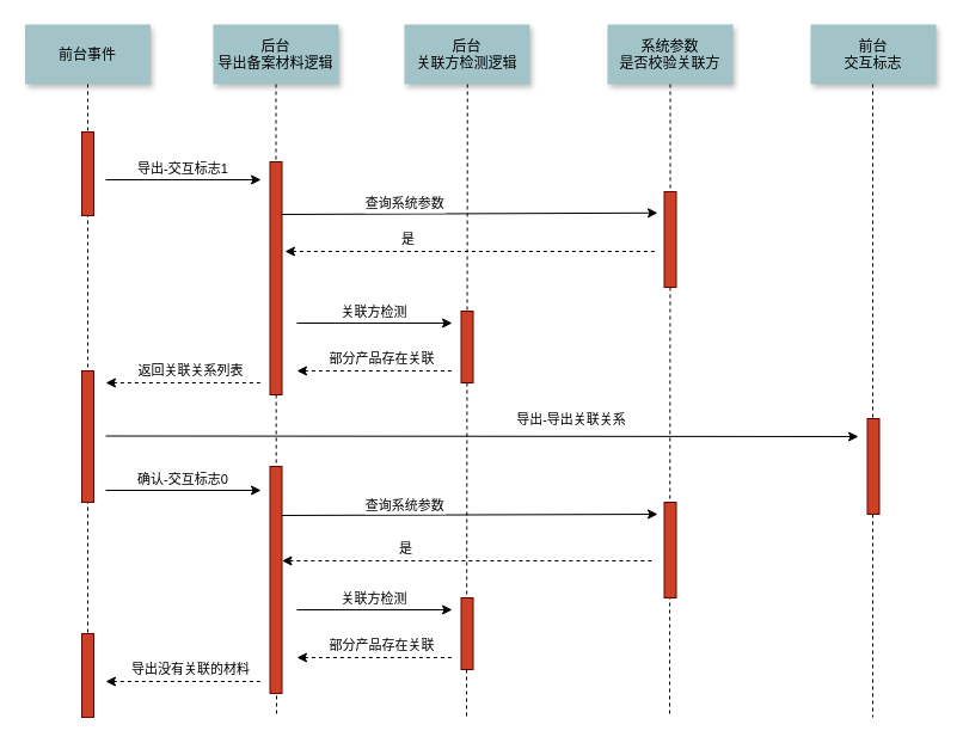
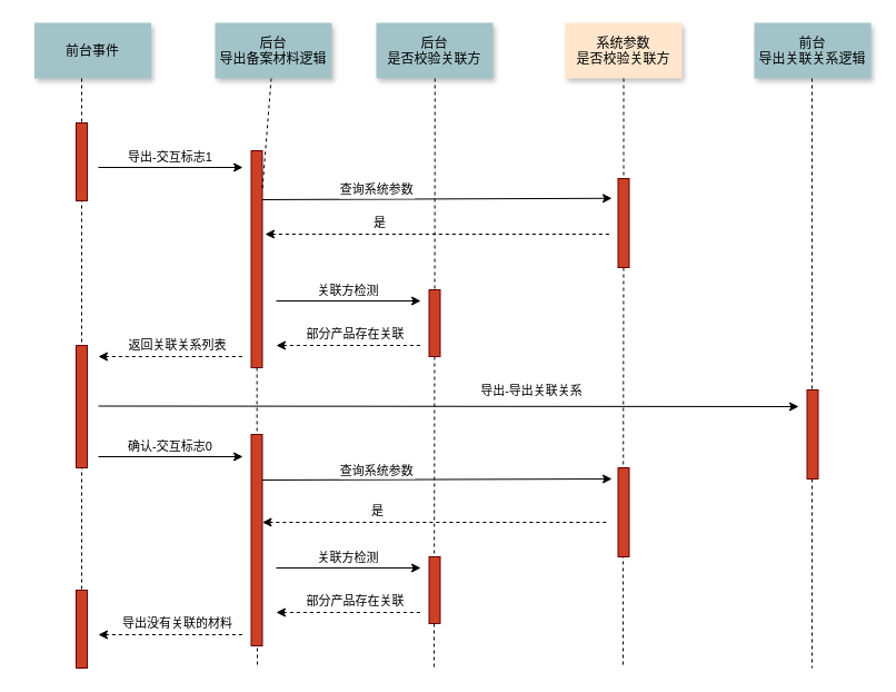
- <mxCell id="9" value="后台&#10;关联方检测逻辑" style="shadow=1;fillColor=#A2C4C9;strokeColor=none" parent="1" vertex="1"><mxGeometry x="338.004" y="20" width="105" height="50" as="geometry" /></mxCell>
+ <mxCell id="9" value="后台&#10;是否校验关联方" style="shadow=1;fillColor=#A2C4C9;strokeColor=none" parent="1" vertex="1"><mxGeometry x="338.004" y="20" width="105" height="50" as="geometry" /></mxCell>
- <mxCell id="26" value="前台&#10;交互标志" style="shadow=1;fillColor=#A2C4C9;strokeColor=none" vertex="1" parent="1"><mxGeometry x="678.004" y="20" width="105" height="50" as="geometry" /></mxCell>
+ <mxCell id="26" value="前台&#10;导出关联关系逻辑" style="shadow=1;fillColor=#A2C4C9;strokeColor=none" vertex="1" parent="1"><mxGeometry x="678.004" y="20" width="105" height="50" as="geometry" /></mxCell>
- <mxCell id="2" value="前台事件" style="shadow=1;fillColor=#A2C4C9;strokeColor=none" parent="1" vertex="1"><mxGeometry x="20.5" y="20" width="105" height="50" as="geometry" /></mxCell>
+ <mxCell id="2" value="前台事件" style="shadow=1;fillColor=#A2C4C9;strokeColor=none" parent="1" vertex="1"><mxGeometry x="30.5" y="20" width="105" height="50" as="geometry" /></mxCell>
- <mxCell id="4" value="后台&#10;导出备案材料逻辑" style="shadow=1;fillColor=#A2C4C9;strokeColor=none" parent="1" vertex="1"><mxGeometry x="178" y="20" width="105" height="50" as="geometry" /></mxCell>
+ <mxCell id="4" value="后台&#10;导出备案材料逻辑" style="shadow=1;fillColor=#A2C4C9;strokeColor=none" parent="1" vertex="1"><mxGeometry x="193" y="20" width="105" height="50" as="geometry" /></mxCell>
- <mxCell id="12" value="系统参数&#10;是否校验关联方" style="shadow=1;fillColor=#A2C4C9;strokeColor=none" vertex="1" parent="1"><mxGeometry x="508.004" y="20" width="105" height="50" as="geometry" /></mxCell>
+ <mxCell id="12" value="系统参数&#10;是否校验关联方" style="shadow=1;fillColor=#ffe6cc;strokeColor=none;" vertex="1" parent="1"><mxGeometry x="508.004" y="20" width="105" height="50" as="geometry" /></mxCell>
